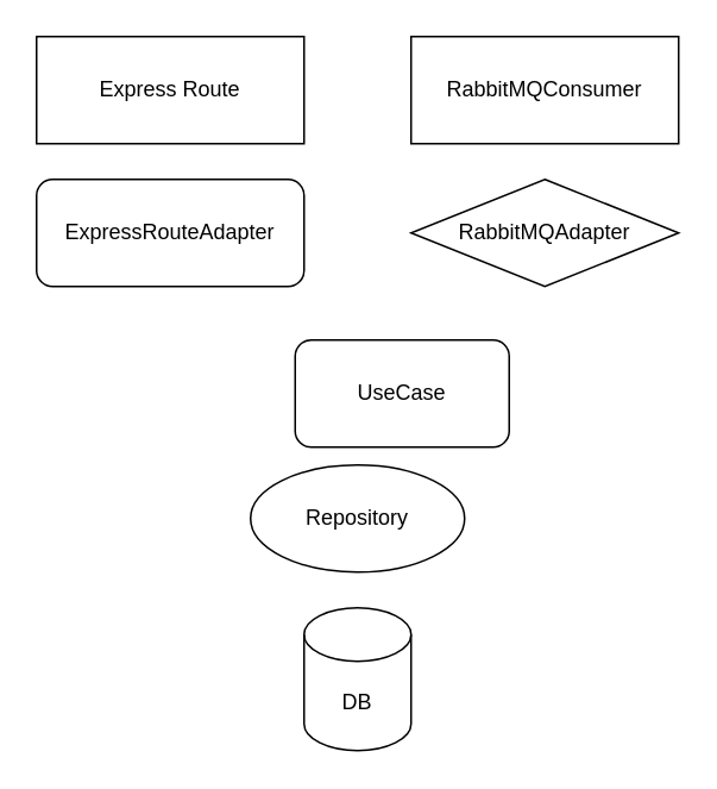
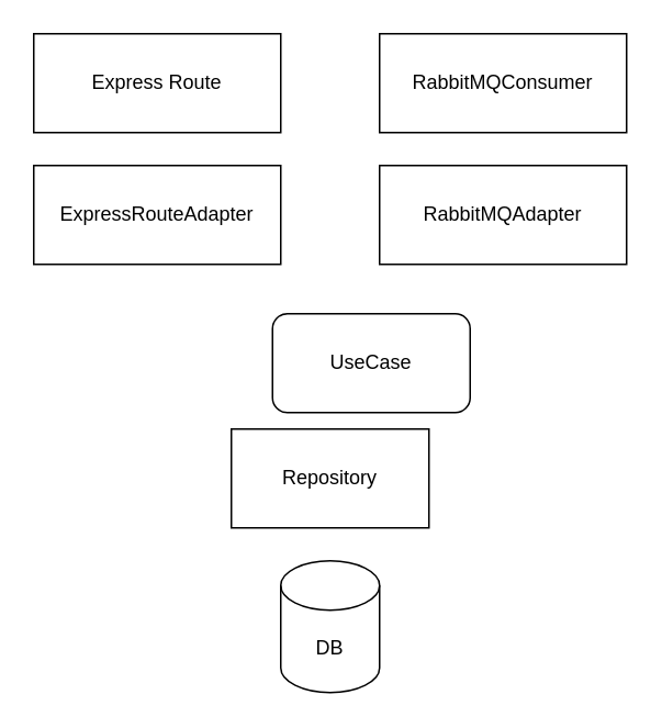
- <mxCell id="2" value="ExpressRouteAdapter&lt;br&gt;" style="whiteSpace=wrap;html=1;rounded=1;" vertex="1" parent="1"><mxGeometry x="20" y="100" width="150" height="60" as="geometry" /></mxCell>
+ <mxCell id="2" value="ExpressRouteAdapter&lt;br&gt;" style="rounded=0;whiteSpace=wrap;html=1;" vertex="1" parent="1"><mxGeometry x="20" y="100" width="150" height="60" as="geometry" /></mxCell>
- <mxCell id="7" value="RabbitMQAdapter" style="rhombus;whiteSpace=wrap;html=1;" vertex="1" parent="1"><mxGeometry x="230" y="100" width="150" height="60" as="geometry" /></mxCell>
+ <mxCell id="7" value="RabbitMQAdapter" style="rounded=0;whiteSpace=wrap;html=1;" vertex="1" parent="1"><mxGeometry x="230" y="100" width="150" height="60" as="geometry" /></mxCell>
- <mxCell id="5" value="Repository" style="ellipse;whiteSpace=wrap;html=1;" vertex="1" parent="1"><mxGeometry x="140" y="260" width="120" height="60" as="geometry" /></mxCell>
+ <mxCell id="5" value="Repository" style="rounded=0;whiteSpace=wrap;html=1;" vertex="1" parent="1"><mxGeometry x="140" y="260" width="120" height="60" as="geometry" /></mxCell>
